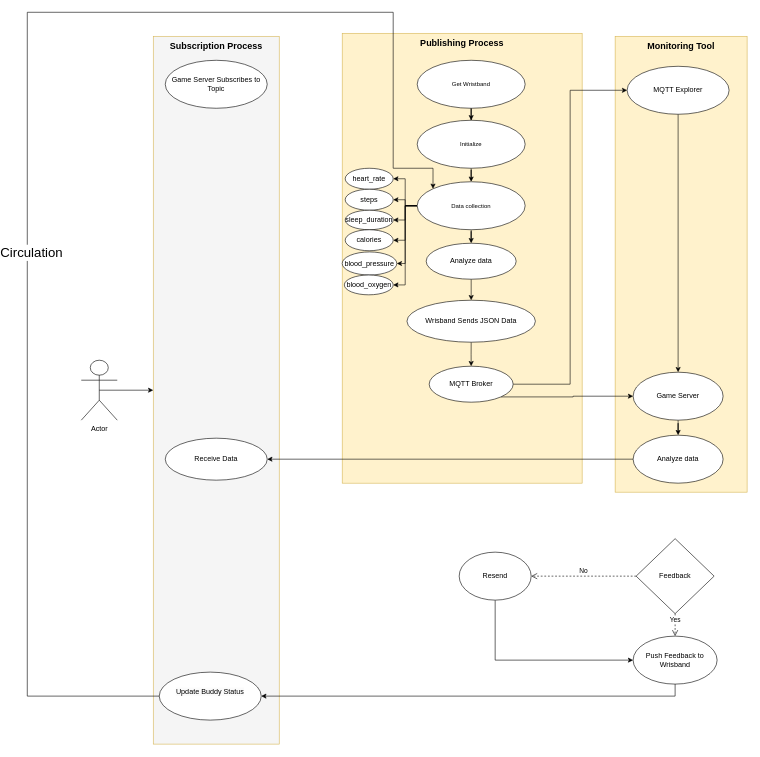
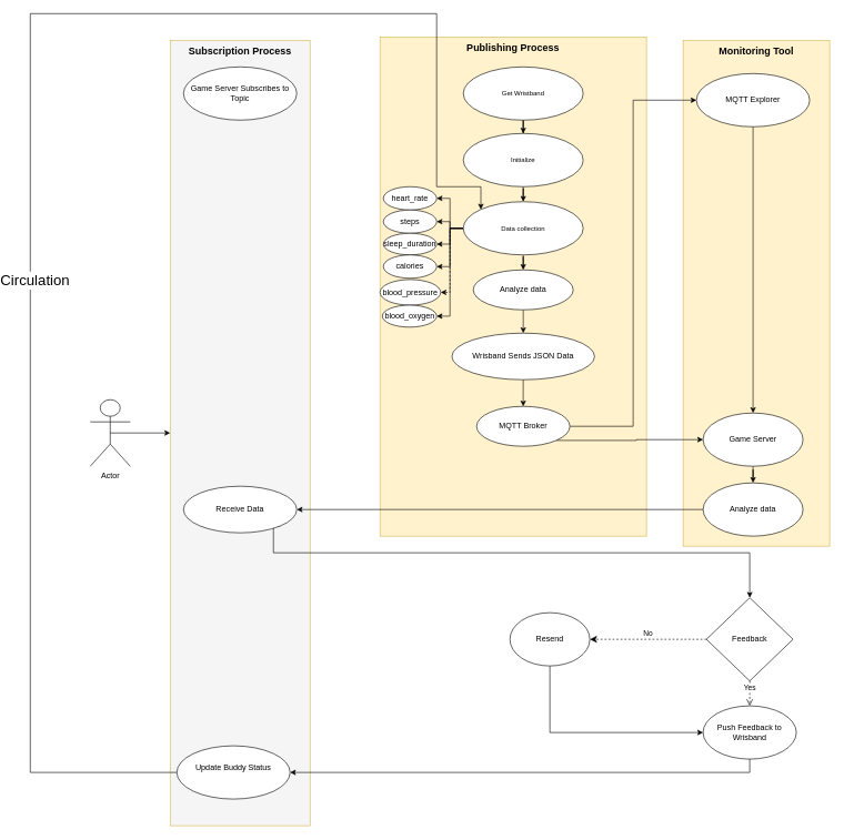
- <mxCell id="43" style="edgeStyle=orthogonalEdgeStyle;rounded=0;orthogonalLoop=1;jettySize=auto;html=1;exitX=0;exitY=0.5;exitDx=0;exitDy=0;entryX=1;entryY=0.5;entryDx=0;entryDy=0;" edge="1" parent="1" source="44" target="49"><mxGeometry relative="1" as="geometry"><Array as="points"><mxPoint x="650" y="343" /><mxPoint x="650" y="439" /></Array></mxGeometry></mxCell>
+ <mxCell id="43" style="edgeStyle=orthogonalEdgeStyle;rounded=0;orthogonalLoop=1;jettySize=auto;html=1;exitX=0;exitY=0.5;exitDx=0;exitDy=0;entryX=1;entryY=0.5;entryDx=0;entryDy=0;dashed=1;" edge="1" parent="1" source="44" target="49"><mxGeometry relative="1" as="geometry"><Array as="points"><mxPoint x="650" y="343" /><mxPoint x="650" y="439" /></Array></mxGeometry></mxCell>
+ <mxCell id="14" style="edgeStyle=orthogonalEdgeStyle;rounded=0;orthogonalLoop=1;jettySize=auto;html=1;exitX=1;exitY=1;exitDx=0;exitDy=0;" parent="1" source="15" target="5" edge="1"><mxGeometry relative="1" as="geometry"><Array as="points"><mxPoint x="385" y="790" /><mxPoint x="385" y="830" /><mxPoint x="1100" y="830" /></Array></mxGeometry></mxCell>
- <mxCell id="21" value="No" style="html=1;verticalAlign=bottom;endArrow=open;dashed=1;endSize=8;curved=0;rounded=0;exitX=0;exitY=0.5;exitDx=0;exitDy=0;" parent="1" source="5" target="34" edge="1"><mxGeometry relative="1" as="geometry"><mxPoint x="1030" y="810" as="sourcePoint" /><mxPoint x="810" y="860" as="targetPoint" /></mxGeometry></mxCell>
+ <mxCell id="21" value="No" style="html=1;verticalAlign=bottom;endArrow=classic;dashed=1;endSize=8;curved=0;rounded=0;exitX=0;exitY=0.5;exitDx=0;exitDy=0;" parent="1" source="5" target="34" edge="1"><mxGeometry relative="1" as="geometry"><mxPoint x="1030" y="810" as="sourcePoint" /><mxPoint x="810" y="860" as="targetPoint" /></mxGeometry></mxCell>
